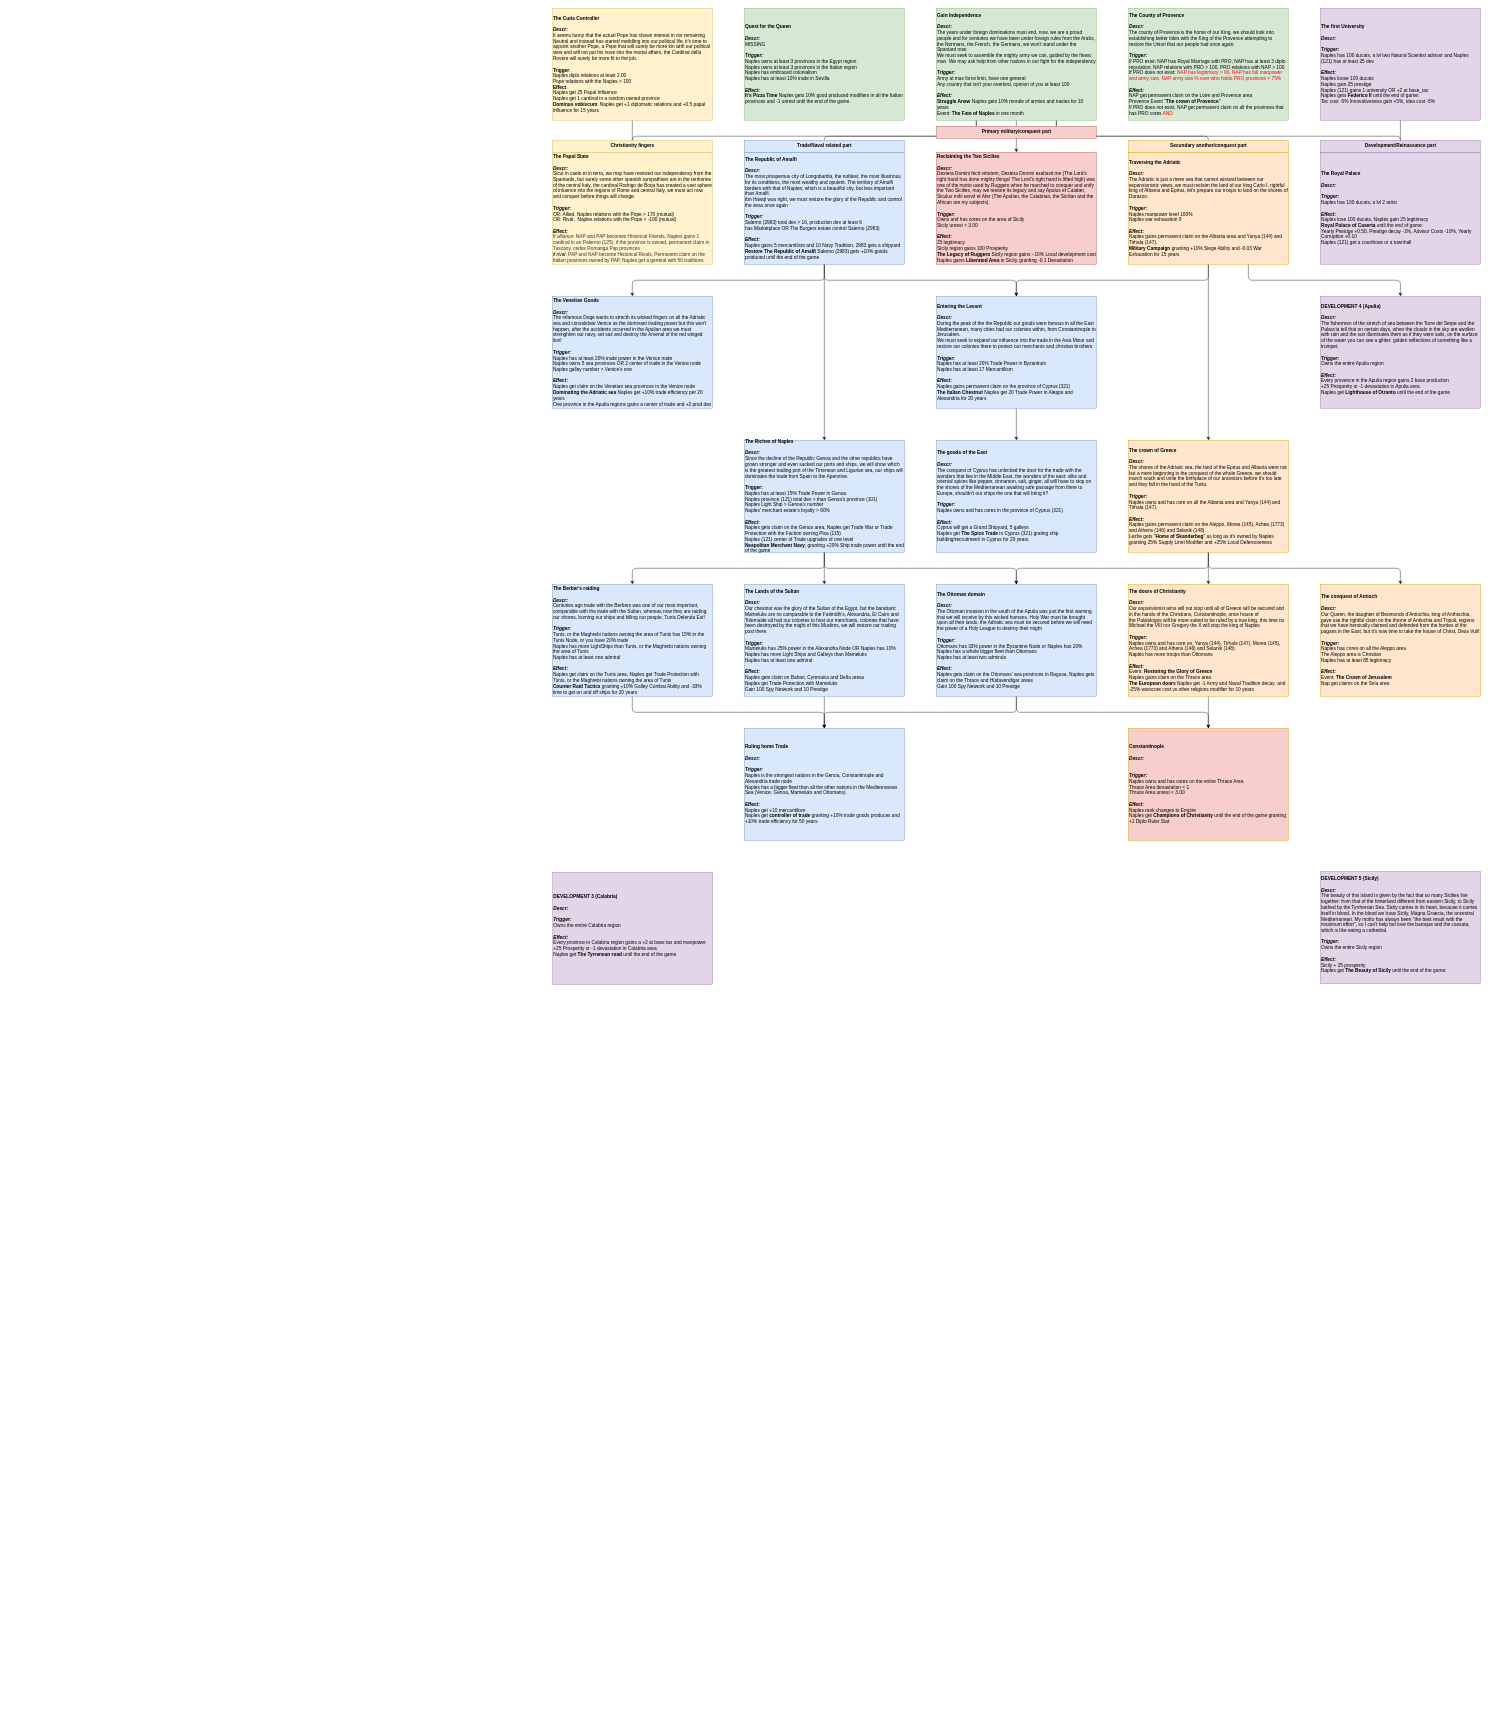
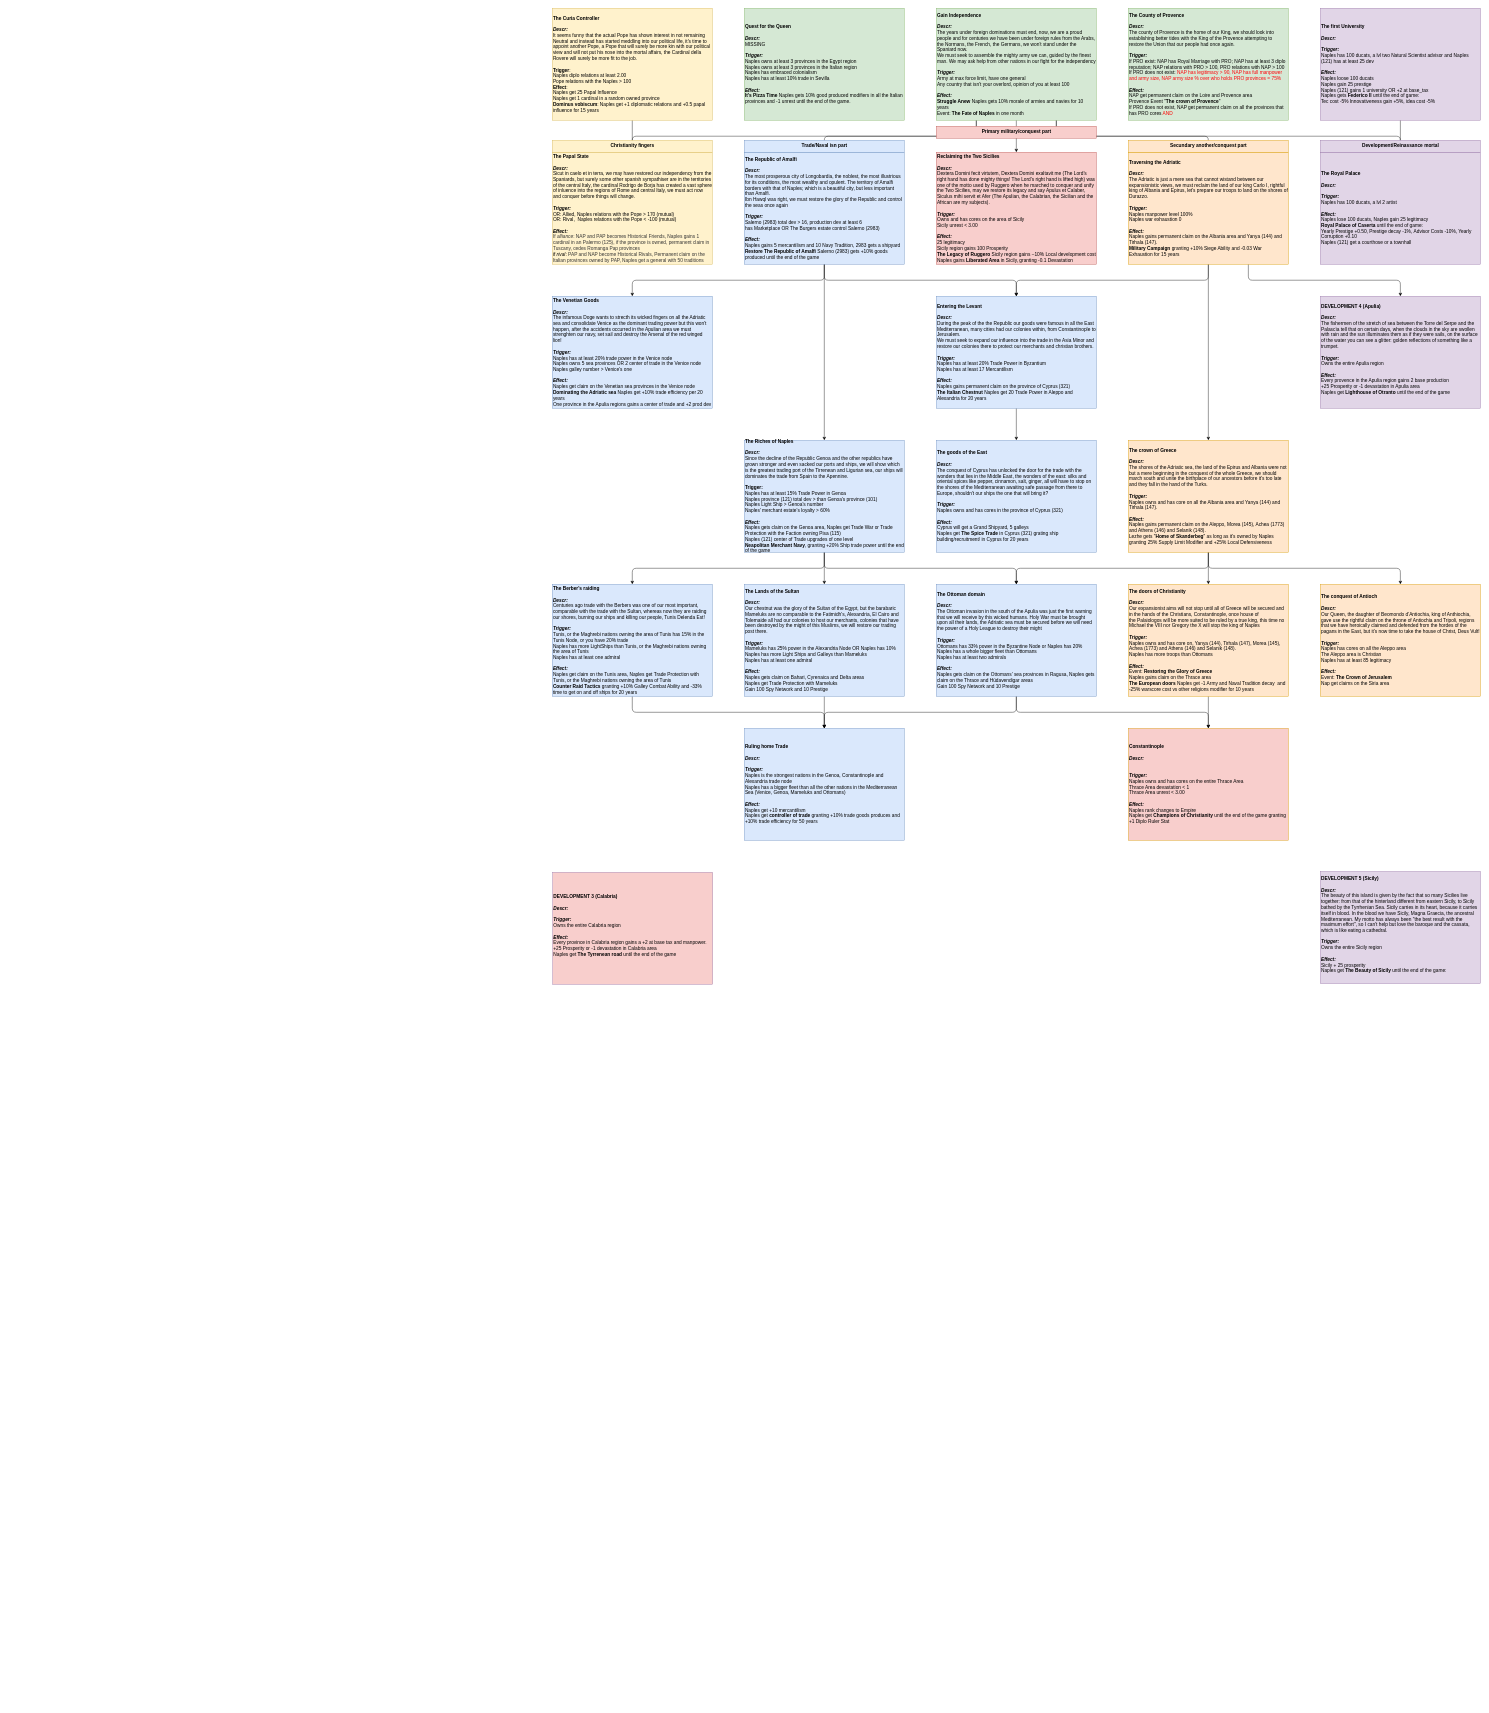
- <mxCell id="59" value="Trade/Naval related part" style="text;html=1;fontSize=12;align=center;fontStyle=1;fillColor=#dae8fc;strokeColor=#6c8ebf;" parent="1" vertex="1"><mxGeometry x="1860" y="350" width="400" height="30" as="geometry" /></mxCell>
+ <mxCell id="59" value="Trade/Naval isn part" style="text;html=1;fontSize=12;align=center;fontStyle=1;fillColor=#dae8fc;strokeColor=#6c8ebf;" parent="1" vertex="1"><mxGeometry x="1860" y="350" width="400" height="30" as="geometry" /></mxCell>
- <mxCell id="63" value="Development/Reinassance part" style="text;html=1;fontSize=12;fontStyle=1;align=center;fillColor=#e1d5e7;strokeColor=#9673a6;" parent="1" vertex="1"><mxGeometry x="3300" y="350" width="400" height="30" as="geometry" /></mxCell>
+ <mxCell id="63" value="Development/Reinassance mortal" style="text;html=1;fontSize=12;fontStyle=1;align=center;fillColor=#e1d5e7;strokeColor=#9673a6;" parent="1" vertex="1"><mxGeometry x="3300" y="350" width="400" height="30" as="geometry" /></mxCell>
- <mxCell id="10" value="&lt;div style=&quot;font-size: 12px&quot; align=&quot;left&quot;&gt;&lt;b&gt;DEVELOPMENT 3 (Calabria)&lt;/b&gt;&lt;/div&gt;&lt;div style=&quot;font-size: 12px&quot; align=&quot;left&quot;&gt;&lt;br&gt;&lt;/div&gt;&lt;div style=&quot;font-size: 12px&quot; align=&quot;left&quot;&gt;&lt;font style=&quot;font-size: 12px&quot;&gt;&lt;span style=&quot;font-size: 12px&quot;&gt;&lt;font style=&quot;font-size: 12px&quot;&gt;&lt;i style=&quot;font-size: 12px&quot;&gt;&lt;b style=&quot;font-size: 12px&quot;&gt;Descr:&lt;/b&gt;&lt;/i&gt;&lt;/font&gt;&lt;/span&gt;&lt;/font&gt;&lt;/div&gt;&lt;div style=&quot;font-size: 12px&quot; align=&quot;left&quot;&gt;&lt;div align=&quot;left&quot; style=&quot;font-size: 12px&quot;&gt;&lt;br&gt;&lt;/div&gt;&lt;/div&gt;&lt;div style=&quot;font-size: 12px&quot; align=&quot;left&quot;&gt;&lt;font style=&quot;font-size: 12px&quot;&gt;&lt;b style=&quot;font-size: 12px&quot;&gt;&lt;i style=&quot;font-size: 12px&quot;&gt;Trigger:&lt;/i&gt;&lt;/b&gt;&lt;/font&gt;&lt;/div&gt;&lt;div style=&quot;font-size: 12px&quot; align=&quot;left&quot;&gt;Owns the entire Calabria region&lt;br&gt;&lt;/div&gt;&lt;div style=&quot;font-size: 12px&quot; align=&quot;left&quot;&gt;&lt;br&gt;&lt;/div&gt;&lt;div style=&quot;font-size: 12px&quot; align=&quot;left&quot;&gt;&lt;font style=&quot;font-size: 12px&quot;&gt;&lt;font style=&quot;font-size: 12px&quot;&gt;&lt;b style=&quot;font-size: 12px&quot;&gt;&lt;i style=&quot;font-size: 12px&quot;&gt;Effect:&lt;/i&gt;&lt;/b&gt;&lt;/font&gt;&lt;/font&gt;&lt;/div&gt;&lt;div style=&quot;font-size: 12px&quot; align=&quot;left&quot;&gt;Every province in Calabria region gains a +2 at base tax and manpower.&lt;/div&gt;&lt;div style=&quot;font-size: 12px&quot; align=&quot;left&quot;&gt;+25 Prosperity or -1 devastation in Calabria area&lt;/div&gt;&lt;div style=&quot;font-size: 12px&quot; align=&quot;left&quot;&gt;Naples get &lt;b&gt;The Tyrrenean road&lt;/b&gt;&amp;nbsp;until the end of the game&lt;/div&gt;&lt;div style=&quot;font-size: 12px&quot; align=&quot;left&quot;&gt;&lt;br&gt;&lt;/div&gt;" style="rounded=0;whiteSpace=wrap;html=1;align=left;fontSize=12;fillColor=#e1d5e7;strokeColor=#9673a6;" parent="1" vertex="1"><mxGeometry x="1381" y="2180" width="400" height="280" as="geometry" /></mxCell>
+ <mxCell id="10" value="&lt;div style=&quot;font-size: 12px&quot; align=&quot;left&quot;&gt;&lt;b&gt;DEVELOPMENT 3 (Calabria)&lt;/b&gt;&lt;/div&gt;&lt;div style=&quot;font-size: 12px&quot; align=&quot;left&quot;&gt;&lt;br&gt;&lt;/div&gt;&lt;div style=&quot;font-size: 12px&quot; align=&quot;left&quot;&gt;&lt;font style=&quot;font-size: 12px&quot;&gt;&lt;span style=&quot;font-size: 12px&quot;&gt;&lt;font style=&quot;font-size: 12px&quot;&gt;&lt;i style=&quot;font-size: 12px&quot;&gt;&lt;b style=&quot;font-size: 12px&quot;&gt;Descr:&lt;/b&gt;&lt;/i&gt;&lt;/font&gt;&lt;/span&gt;&lt;/font&gt;&lt;/div&gt;&lt;div style=&quot;font-size: 12px&quot; align=&quot;left&quot;&gt;&lt;div align=&quot;left&quot; style=&quot;font-size: 12px&quot;&gt;&lt;br&gt;&lt;/div&gt;&lt;/div&gt;&lt;div style=&quot;font-size: 12px&quot; align=&quot;left&quot;&gt;&lt;font style=&quot;font-size: 12px&quot;&gt;&lt;b style=&quot;font-size: 12px&quot;&gt;&lt;i style=&quot;font-size: 12px&quot;&gt;Trigger:&lt;/i&gt;&lt;/b&gt;&lt;/font&gt;&lt;/div&gt;&lt;div style=&quot;font-size: 12px&quot; align=&quot;left&quot;&gt;Owns the entire Calabria region&lt;br&gt;&lt;/div&gt;&lt;div style=&quot;font-size: 12px&quot; align=&quot;left&quot;&gt;&lt;br&gt;&lt;/div&gt;&lt;div style=&quot;font-size: 12px&quot; align=&quot;left&quot;&gt;&lt;font style=&quot;font-size: 12px&quot;&gt;&lt;font style=&quot;font-size: 12px&quot;&gt;&lt;b style=&quot;font-size: 12px&quot;&gt;&lt;i style=&quot;font-size: 12px&quot;&gt;Effect:&lt;/i&gt;&lt;/b&gt;&lt;/font&gt;&lt;/font&gt;&lt;/div&gt;&lt;div style=&quot;font-size: 12px&quot; align=&quot;left&quot;&gt;Every province in Calabria region gains a +2 at base tax and manpower.&lt;/div&gt;&lt;div style=&quot;font-size: 12px&quot; align=&quot;left&quot;&gt;+25 Prosperity or -1 devastation in Calabria area&lt;/div&gt;&lt;div style=&quot;font-size: 12px&quot; align=&quot;left&quot;&gt;Naples get &lt;b&gt;The Tyrrenean road&lt;/b&gt;&amp;nbsp;until the end of the game&lt;/div&gt;&lt;div style=&quot;font-size: 12px&quot; align=&quot;left&quot;&gt;&lt;br&gt;&lt;/div&gt;" style="rounded=0;whiteSpace=wrap;html=1;align=left;fontSize=12;fillColor=#f8cecc;strokeColor=#9673a6;" parent="1" vertex="1"><mxGeometry x="1381" y="2180" width="400" height="280" as="geometry" /></mxCell>
